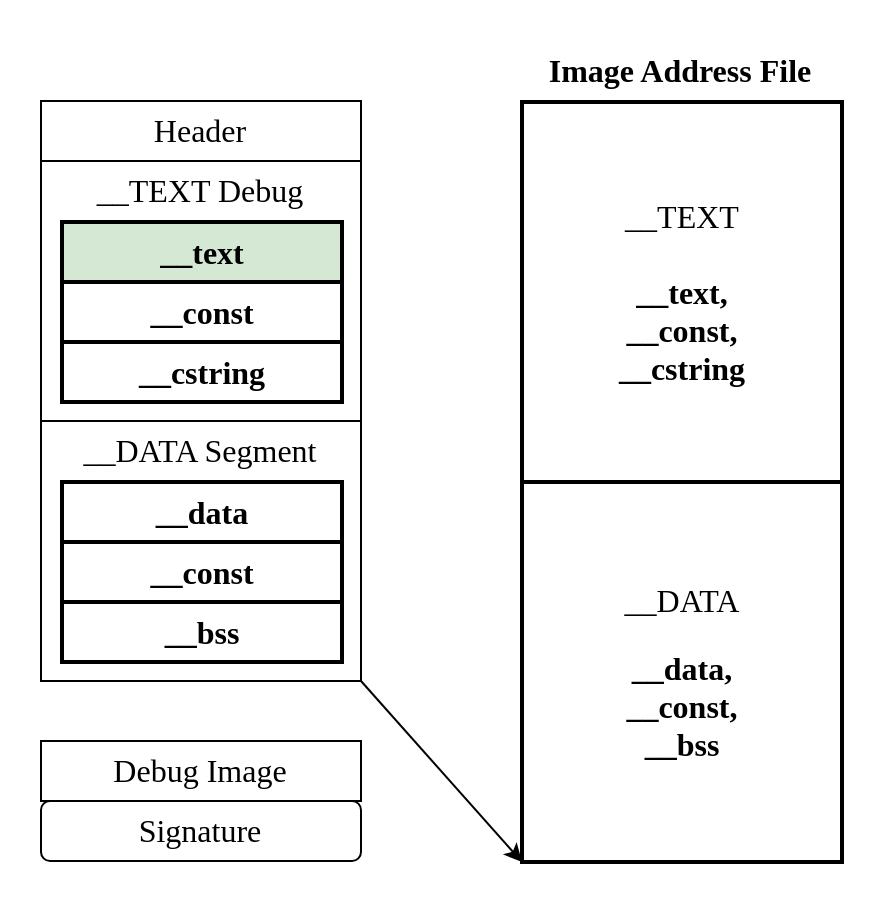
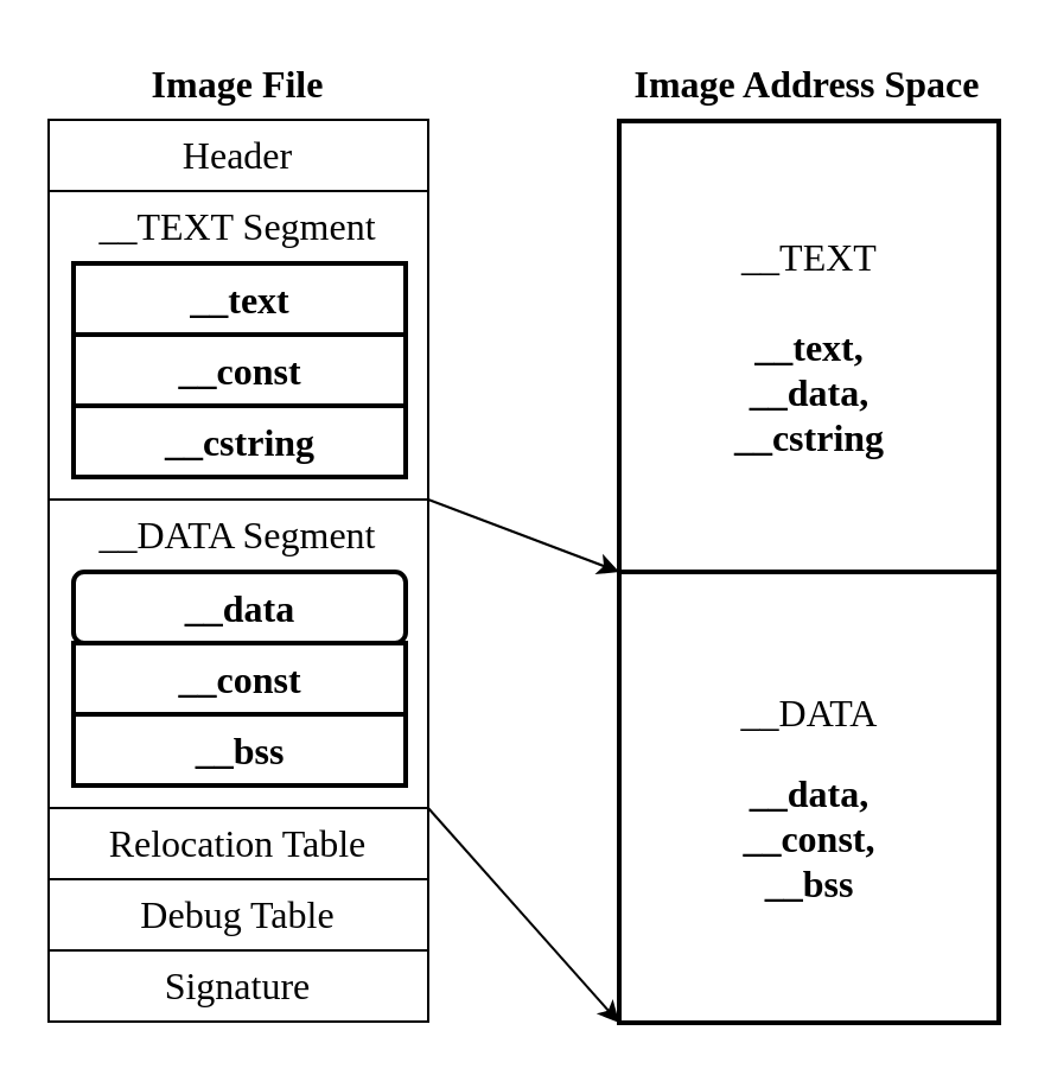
+ <mxCell id="22" value="&lt;b&gt;Image File&lt;/b&gt;" style="text;html=1;strokeColor=none;fillColor=none;align=center;verticalAlign=middle;whiteSpace=wrap;rounded=0;fontFamily=LMRoman10-Regular;fontSize=16;fontColor=default;" parent="1" vertex="1"><mxGeometry x="20" y="20" width="160" height="30" as="geometry" /></mxCell>
- <mxCell id="21" value="&lt;b&gt;Image Address File&lt;/b&gt;" style="text;html=1;strokeColor=none;fillColor=none;align=center;verticalAlign=middle;whiteSpace=wrap;rounded=0;fontFamily=LMRoman10-Regular;fontSize=16;fontColor=default;" parent="1" vertex="1"><mxGeometry x="260" y="20" width="160" height="30" as="geometry" /></mxCell>
+ <mxCell id="21" value="&lt;b&gt;Image Address Space&lt;/b&gt;" style="text;html=1;strokeColor=none;fillColor=none;align=center;verticalAlign=middle;whiteSpace=wrap;rounded=0;fontFamily=LMRoman10-Regular;fontSize=16;fontColor=default;" parent="1" vertex="1"><mxGeometry x="260" y="20" width="160" height="30" as="geometry" /></mxCell>
- <mxCell id="10" value="__TEXT Debug" style="text;html=1;strokeColor=none;fillColor=none;align=center;verticalAlign=middle;whiteSpace=wrap;rounded=0;fontFamily=LMRoman10-Regular;fontSize=16;fontColor=default;" parent="1" vertex="1"><mxGeometry x="20" y="80" width="160" height="30" as="geometry" /></mxCell>
+ <mxCell id="10" value="__TEXT Segment" style="text;html=1;strokeColor=none;fillColor=none;align=center;verticalAlign=middle;whiteSpace=wrap;rounded=0;fontFamily=LMRoman10-Regular;fontSize=16;fontColor=default;" parent="1" vertex="1"><mxGeometry x="20" y="80" width="160" height="30" as="geometry" /></mxCell>
- <mxCell id="4" value="&lt;font face=&quot;LMRoman10-Regular&quot; style=&quot;font-size: 16px;&quot;&gt;&lt;b&gt;__text&lt;/b&gt;&lt;/font&gt;" style="rounded=0;whiteSpace=wrap;html=1;strokeWidth=2;fillColor=#d5e8d4;" parent="1" vertex="1"><mxGeometry x="30.5" y="110.5" width="140" height="30" as="geometry" /></mxCell>
+ <mxCell id="4" value="&lt;font face=&quot;LMRoman10-Regular&quot; style=&quot;font-size: 16px;&quot;&gt;&lt;b&gt;__text&lt;/b&gt;&lt;/font&gt;" style="rounded=0;whiteSpace=wrap;html=1;strokeWidth=2;" parent="1" vertex="1"><mxGeometry x="30.5" y="110.5" width="140" height="30" as="geometry" /></mxCell>
- <mxCell id="17" value="&lt;font style=&quot;font-size: 16px;&quot; face=&quot;LMRoman10-Regular&quot;&gt;__TEXT&lt;br&gt;&lt;br&gt;&lt;b&gt;__text,&lt;br&gt;__const,&lt;br&gt;__cstring&lt;/b&gt;&lt;br&gt;&lt;/font&gt;" style="rounded=0;whiteSpace=wrap;html=1;strokeWidth=2;" parent="1" vertex="1"><mxGeometry x="260.5" y="50.5" width="160" height="190" as="geometry" /></mxCell>
+ <mxCell id="17" value="&lt;font style=&quot;font-size: 16px;&quot; face=&quot;LMRoman10-Regular&quot;&gt;__TEXT&lt;br&gt;&lt;br&gt;&lt;b&gt;__text,&lt;br&gt;__data,&lt;br&gt;__cstring&lt;/b&gt;&lt;br&gt;&lt;/font&gt;" style="rounded=0;whiteSpace=wrap;html=1;strokeWidth=2;" parent="1" vertex="1"><mxGeometry x="260.5" y="50.5" width="160" height="190" as="geometry" /></mxCell>
+ <mxCell id="11" style="rounded=0;orthogonalLoop=1;jettySize=auto;html=1;exitX=1;exitY=0;exitDx=0;exitDy=0;entryX=0;entryY=0;entryDx=0;entryDy=0;fontFamily=LMRoman10-Regular;fontSize=16;" parent="1" source="12" target="18" edge="1"><mxGeometry relative="1" as="geometry" /></mxCell>
- <mxCell id="7" value="&lt;font face=&quot;LMRoman10-Regular&quot; style=&quot;font-size: 16px;&quot;&gt;&lt;b&gt;__data&lt;/b&gt;&lt;/font&gt;" style="rounded=0;whiteSpace=wrap;html=1;strokeWidth=2;" parent="1" vertex="1"><mxGeometry x="30.5" y="240.5" width="140" height="30" as="geometry" /></mxCell>
+ <mxCell id="7" value="&lt;font face=&quot;LMRoman10-Regular&quot; style=&quot;font-size: 16px;&quot;&gt;&lt;b&gt;__data&lt;/b&gt;&lt;/font&gt;" style="whiteSpace=wrap;html=1;strokeWidth=2;rounded=1;" parent="1" vertex="1"><mxGeometry x="30.5" y="240.5" width="140" height="30" as="geometry" /></mxCell>
+ <mxCell id="14" value="&lt;font style=&quot;font-size: 16px;&quot; face=&quot;LMRoman10-Regular&quot;&gt;Relocation Table&lt;br&gt;&lt;/font&gt;" style="rounded=0;whiteSpace=wrap;html=1;strokeWidth=1;" parent="1" vertex="1"><mxGeometry x="20" y="340" width="160" height="30" as="geometry" /></mxCell>
- <mxCell id="15" value="&lt;font style=&quot;font-size: 16px;&quot; face=&quot;LMRoman10-Regular&quot;&gt;Debug Image&lt;br&gt;&lt;/font&gt;" style="rounded=0;whiteSpace=wrap;html=1;" parent="1" vertex="1"><mxGeometry x="20" y="370" width="160" height="30" as="geometry" /></mxCell>
+ <mxCell id="15" value="&lt;font style=&quot;font-size: 16px;&quot; face=&quot;LMRoman10-Regular&quot;&gt;Debug Table&lt;br&gt;&lt;/font&gt;" style="rounded=0;whiteSpace=wrap;html=1;" parent="1" vertex="1"><mxGeometry x="20" y="370" width="160" height="30" as="geometry" /></mxCell>
- <mxCell id="16" value="&lt;font style=&quot;font-size: 16px;&quot; face=&quot;LMRoman10-Regular&quot;&gt;Signature&lt;br&gt;&lt;/font&gt;" style="whiteSpace=wrap;html=1;rounded=1;" parent="1" vertex="1"><mxGeometry x="20" y="400" width="160" height="30" as="geometry" /></mxCell>
+ <mxCell id="16" value="&lt;font style=&quot;font-size: 16px;&quot; face=&quot;LMRoman10-Regular&quot;&gt;Signature&lt;br&gt;&lt;/font&gt;" style="rounded=0;whiteSpace=wrap;html=1;" parent="1" vertex="1"><mxGeometry x="20" y="400" width="160" height="30" as="geometry" /></mxCell>
